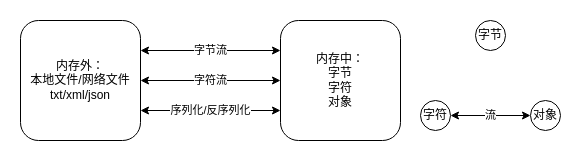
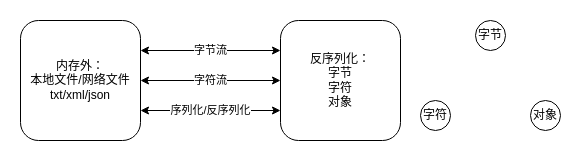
- <mxCell id="6" value="内存中：&lt;br&gt;字节&lt;br&gt;字符&lt;br&gt;对象" style="rounded=1;whiteSpace=wrap;html=1;" vertex="1" parent="1"><mxGeometry x="280" y="20" width="120" height="120" as="geometry" /></mxCell>
+ <mxCell id="6" value="反序列化：&lt;br&gt;字节&lt;br&gt;字符&lt;br&gt;对象" style="rounded=1;whiteSpace=wrap;html=1;" vertex="1" parent="1"><mxGeometry x="280" y="20" width="120" height="120" as="geometry" /></mxCell>
- <mxCell id="8" value="流" style="edgeStyle=none;rounded=0;orthogonalLoop=1;jettySize=auto;html=1;startArrow=classic;startFill=1;" edge="1" parent="1" source="9" target="10"><mxGeometry relative="1" as="geometry" /></mxCell>
